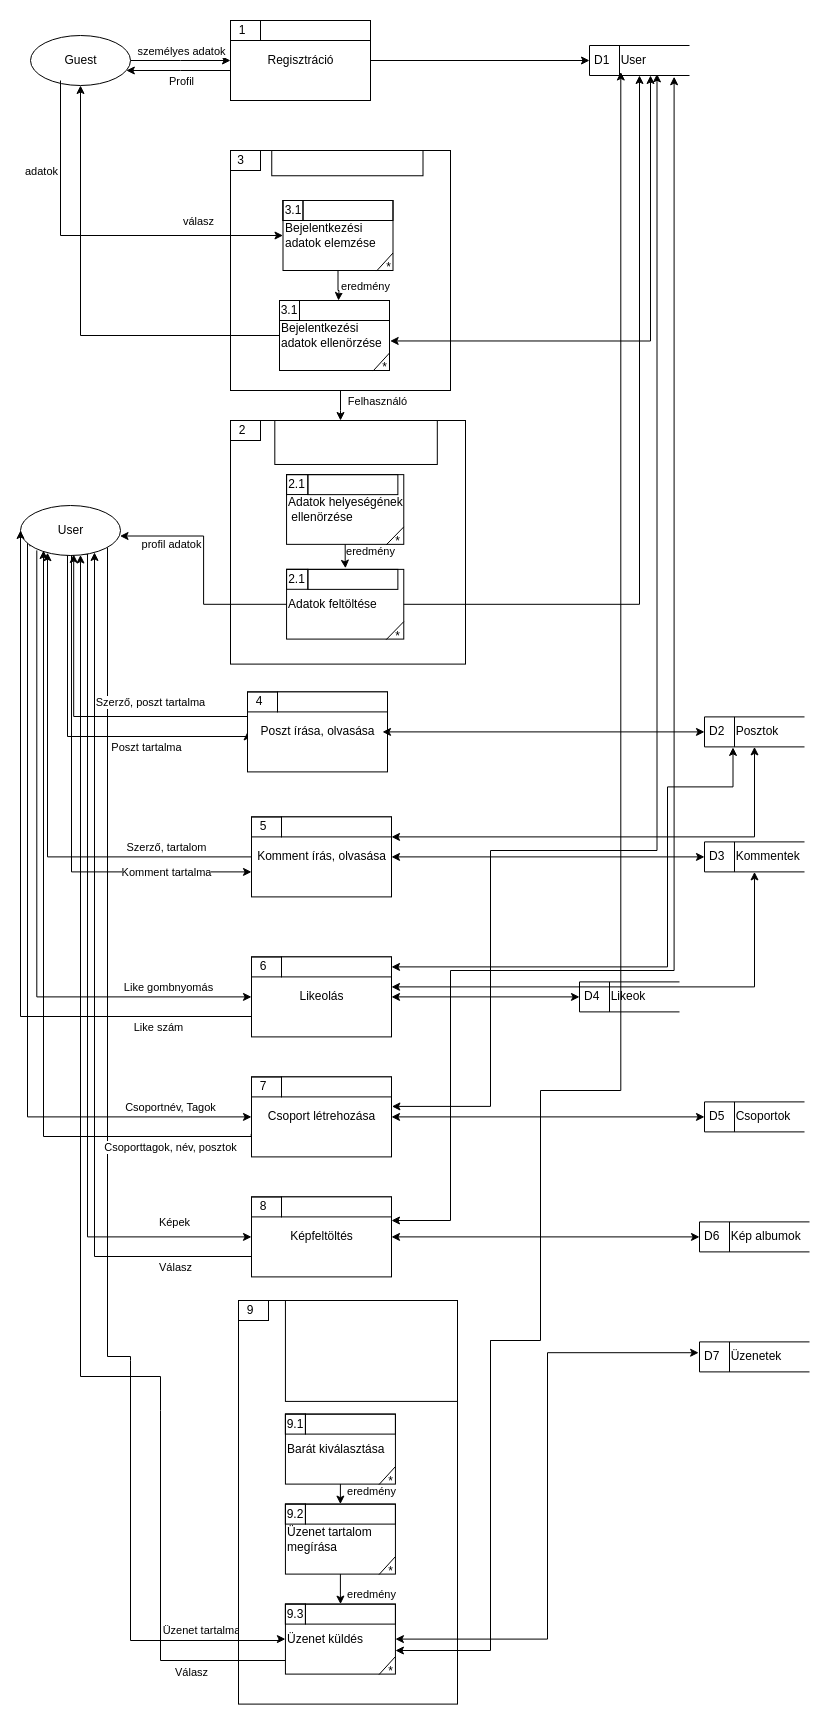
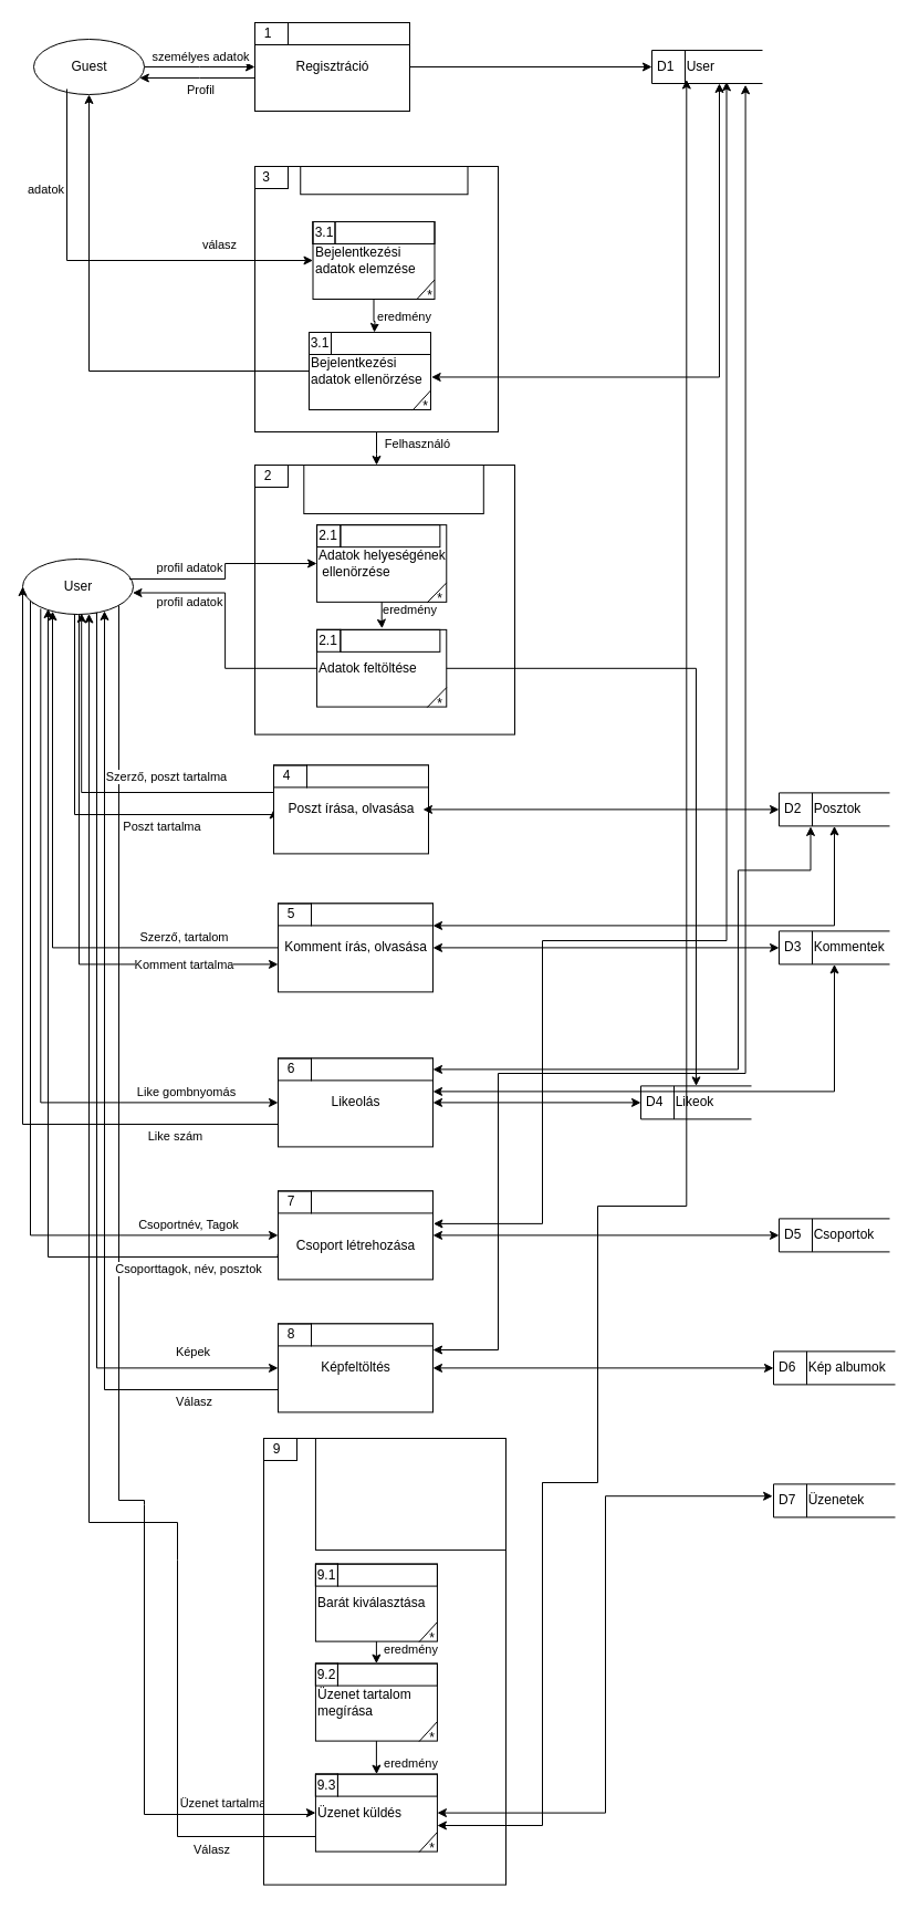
- <mxCell id="157" style="edgeStyle=orthogonalEdgeStyle;rounded=0;orthogonalLoop=1;jettySize=auto;html=1;entryX=0.5;entryY=1;entryDx=0;entryDy=0;startArrow=none;startFill=0;endArrow=classic;endFill=1;" parent="1" source="143" target="97" edge="1"><mxGeometry relative="1" as="geometry" /></mxCell>
+ <mxCell id="157" style="edgeStyle=orthogonalEdgeStyle;rounded=0;orthogonalLoop=1;jettySize=auto;html=1;startArrow=none;startFill=0;endArrow=classic;endFill=1;" parent="1" source="143" target="100" edge="1"><mxGeometry relative="1" as="geometry" /></mxCell>
+ <mxCell id="160" style="edgeStyle=orthogonalEdgeStyle;rounded=0;orthogonalLoop=1;jettySize=auto;html=1;entryX=0.965;entryY=0.36;entryDx=0;entryDy=0;entryPerimeter=0;startArrow=classic;startFill=1;endArrow=none;endFill=0;" parent="1" source="150" target="14" edge="1"><mxGeometry relative="1" as="geometry" /></mxCell>
+ <mxCell id="161" value="profil adatok" style="edgeLabel;html=1;align=center;verticalAlign=middle;resizable=0;points=[];" parent="160" vertex="1" connectable="0"><mxGeometry x="0.396" relative="1" as="geometry"><mxPoint x="-2" y="-11" as="offset" /></mxGeometry></mxCell>
- <mxCell id="61" value="Csoport létrehozása" style="text;html=1;resizable=0;autosize=1;align=center;verticalAlign=middle;points=[];fillColor=none;strokeColor=none;rounded=0;sketch=0;" parent="58" vertex="1"><mxGeometry x="10" y="30" width="120" height="20" as="geometry" /></mxCell>
+ <mxCell id="61" value="Csoport létrehozása" style="text;html=1;resizable=0;autosize=1;align=center;verticalAlign=middle;points=[];fillColor=none;strokeColor=none;rounded=0;sketch=0;" parent="58" vertex="1"><mxGeometry x="10" y="40" width="120" height="20" as="geometry" /></mxCell>
